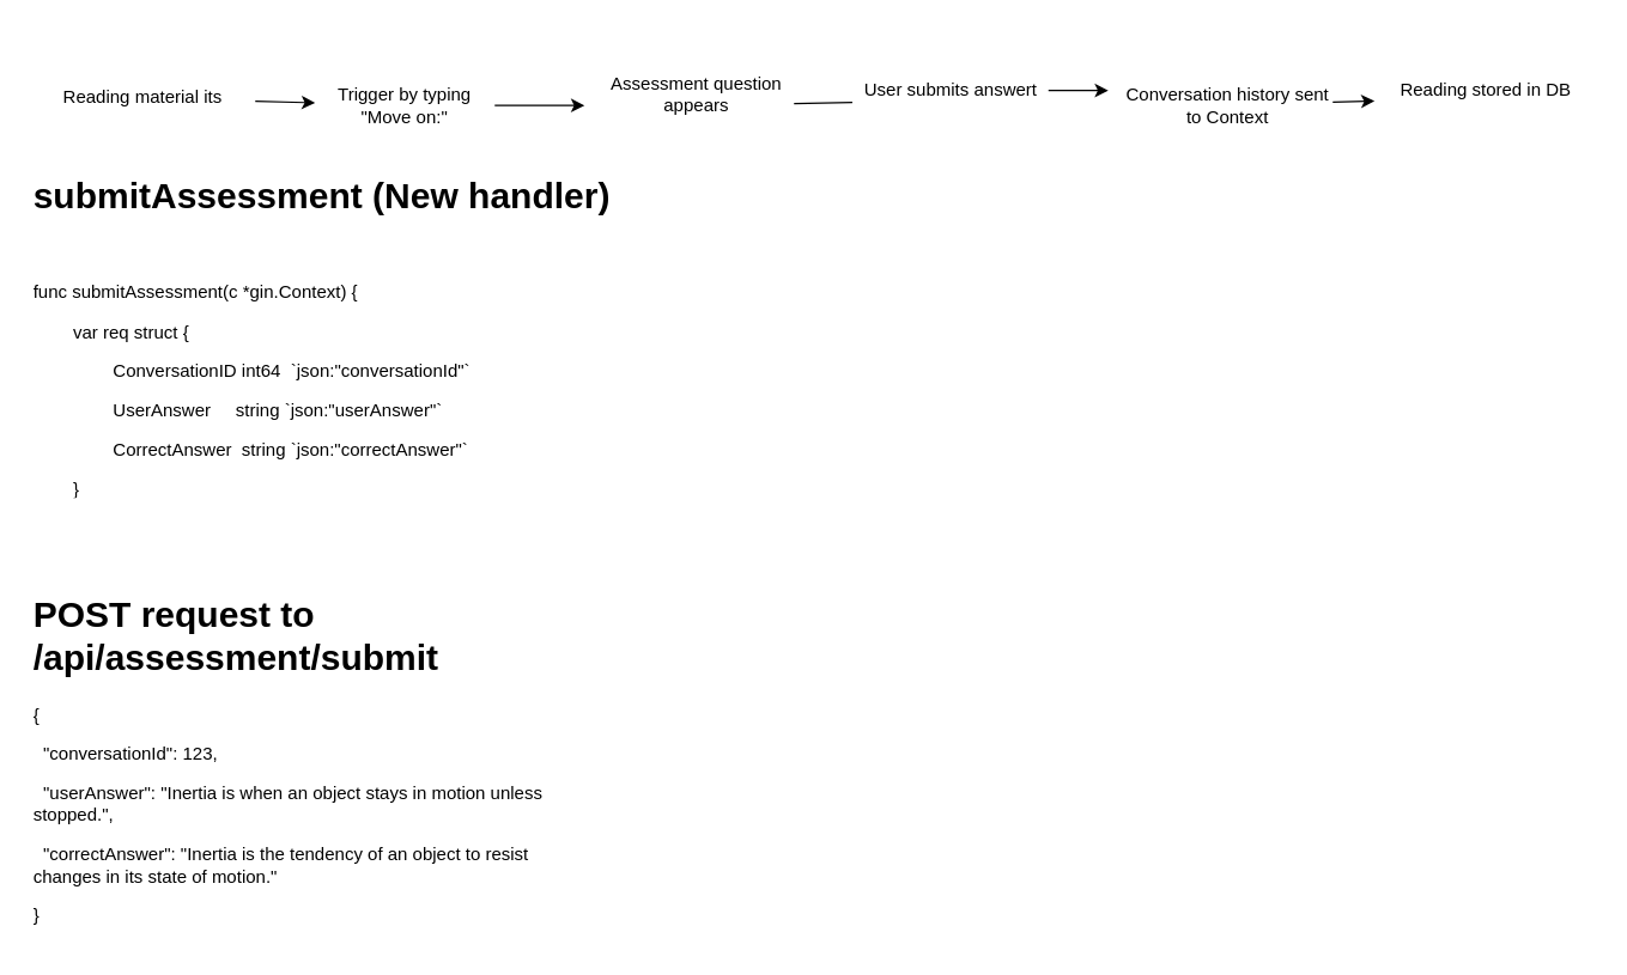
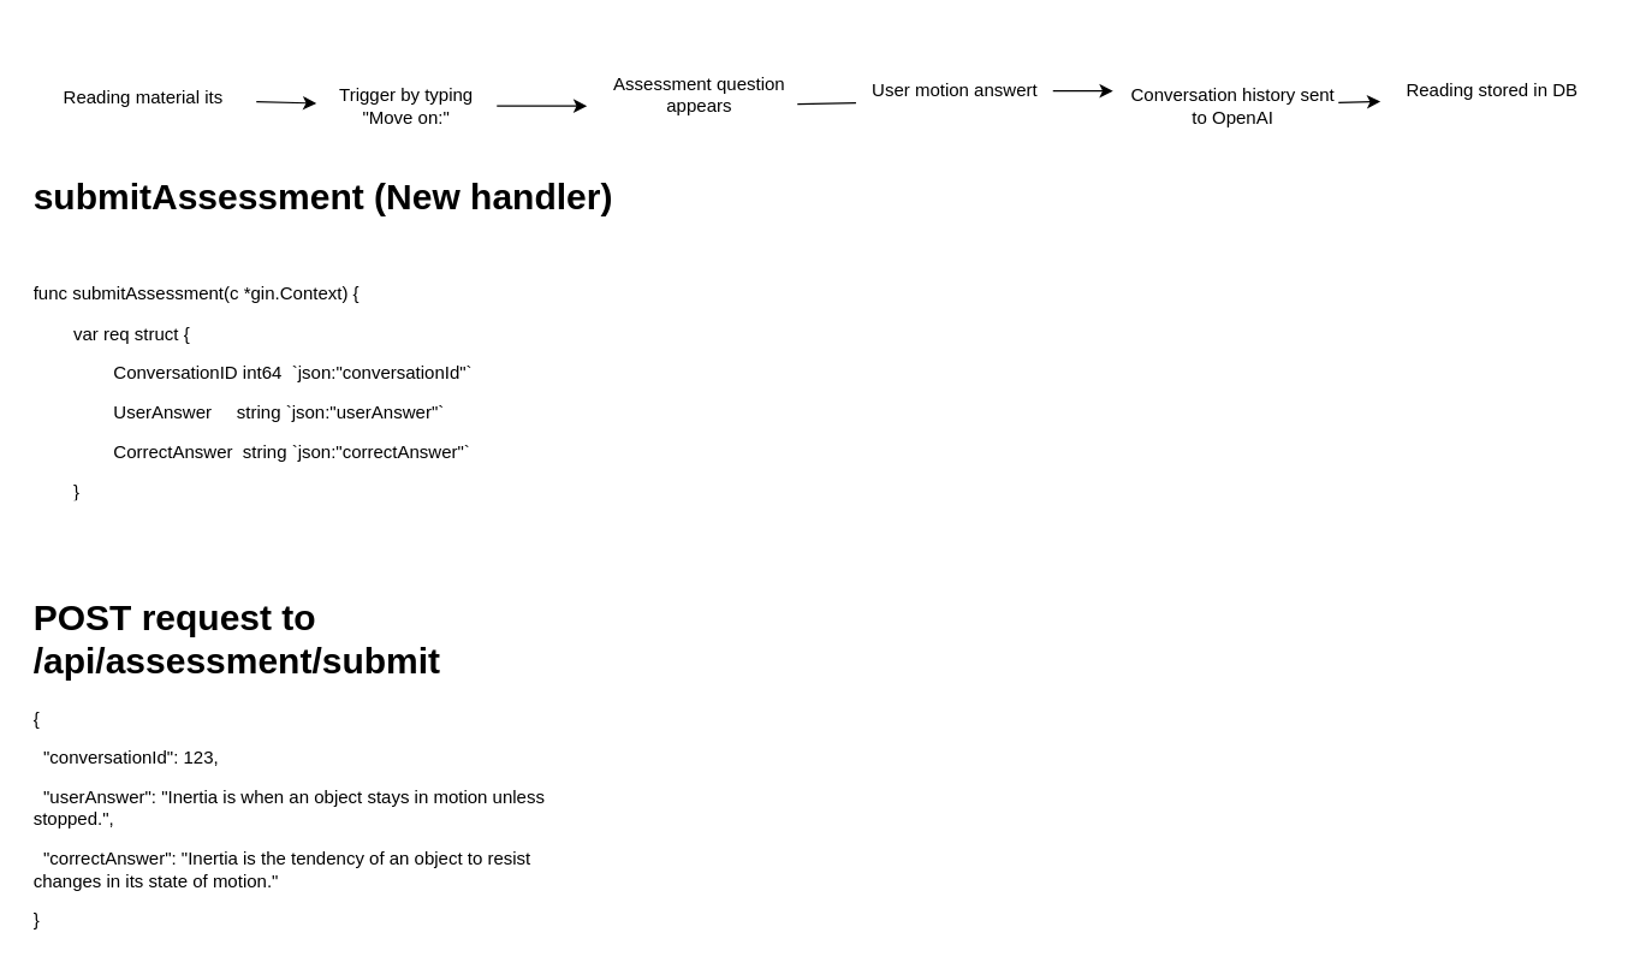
- <mxCell id="7" value="User submits answert" style="text;html=1;align=center;verticalAlign=middle;whiteSpace=wrap;rounded=0;" vertex="1" parent="1"><mxGeometry x="570" y="30" width="130" height="60" as="geometry" /></mxCell>
+ <mxCell id="7" value="User motion answert" style="text;html=1;align=center;verticalAlign=middle;whiteSpace=wrap;rounded=0;" vertex="1" parent="1"><mxGeometry x="570" y="30" width="130" height="60" as="geometry" /></mxCell>
- <mxCell id="8" value="Conversation history sent to Context" style="text;html=1;align=center;verticalAlign=middle;whiteSpace=wrap;rounded=0;" vertex="1" parent="1"><mxGeometry x="750" y="40" width="140" height="60" as="geometry" /></mxCell>
+ <mxCell id="8" value="Conversation history sent to OpenAI" style="text;html=1;align=center;verticalAlign=middle;whiteSpace=wrap;rounded=0;" vertex="1" parent="1"><mxGeometry x="750" y="40" width="140" height="60" as="geometry" /></mxCell>
